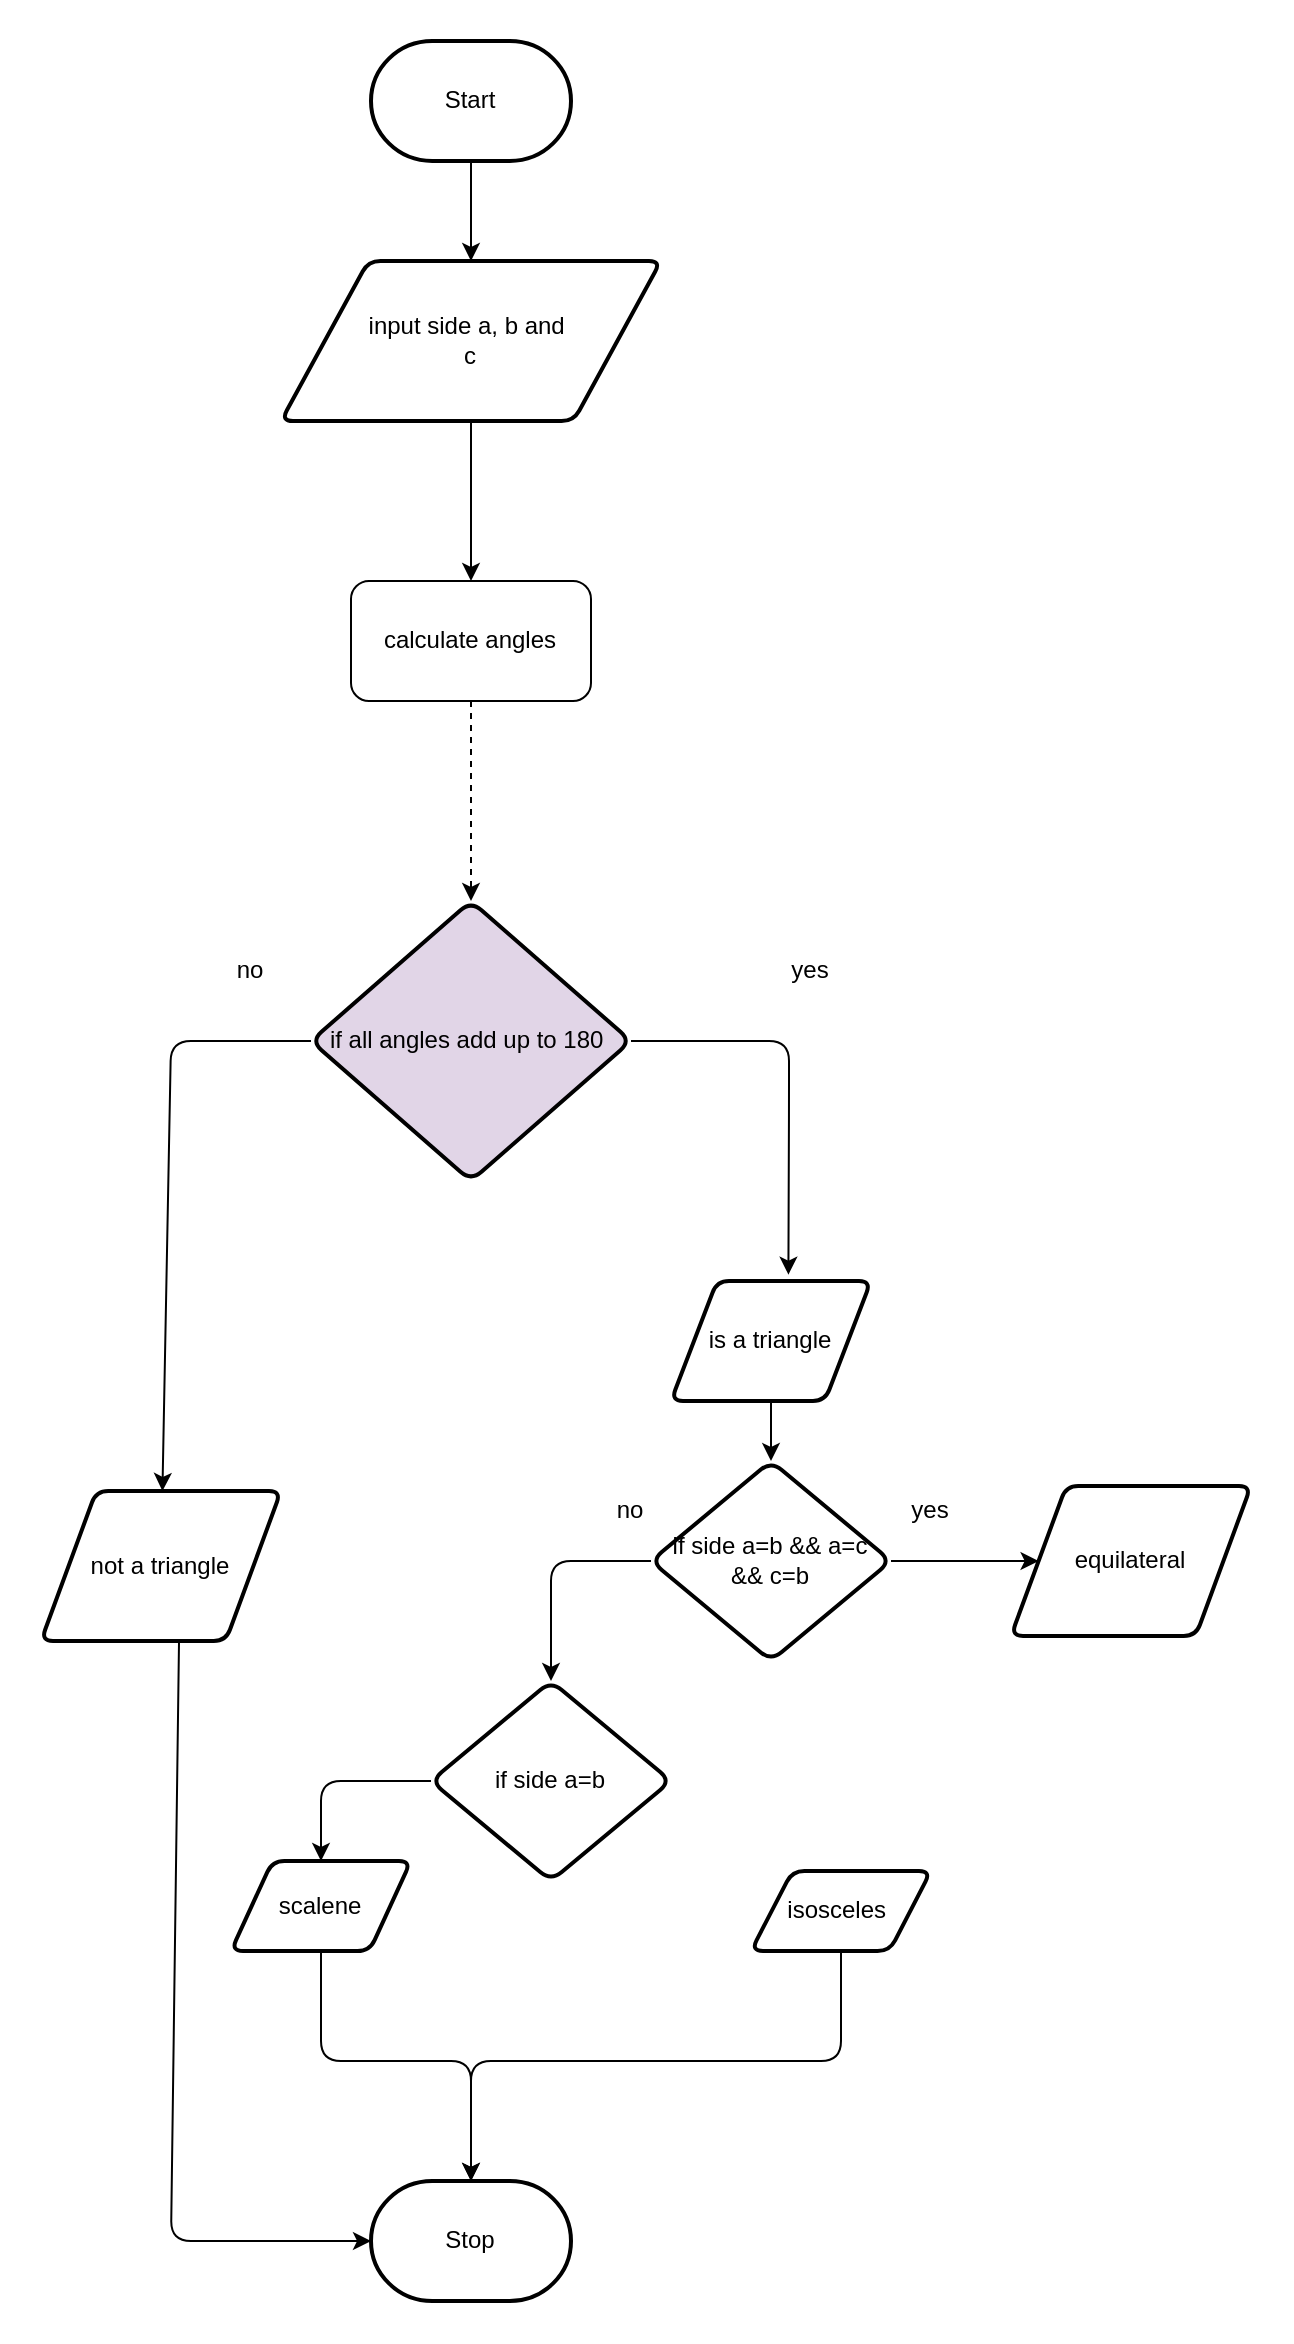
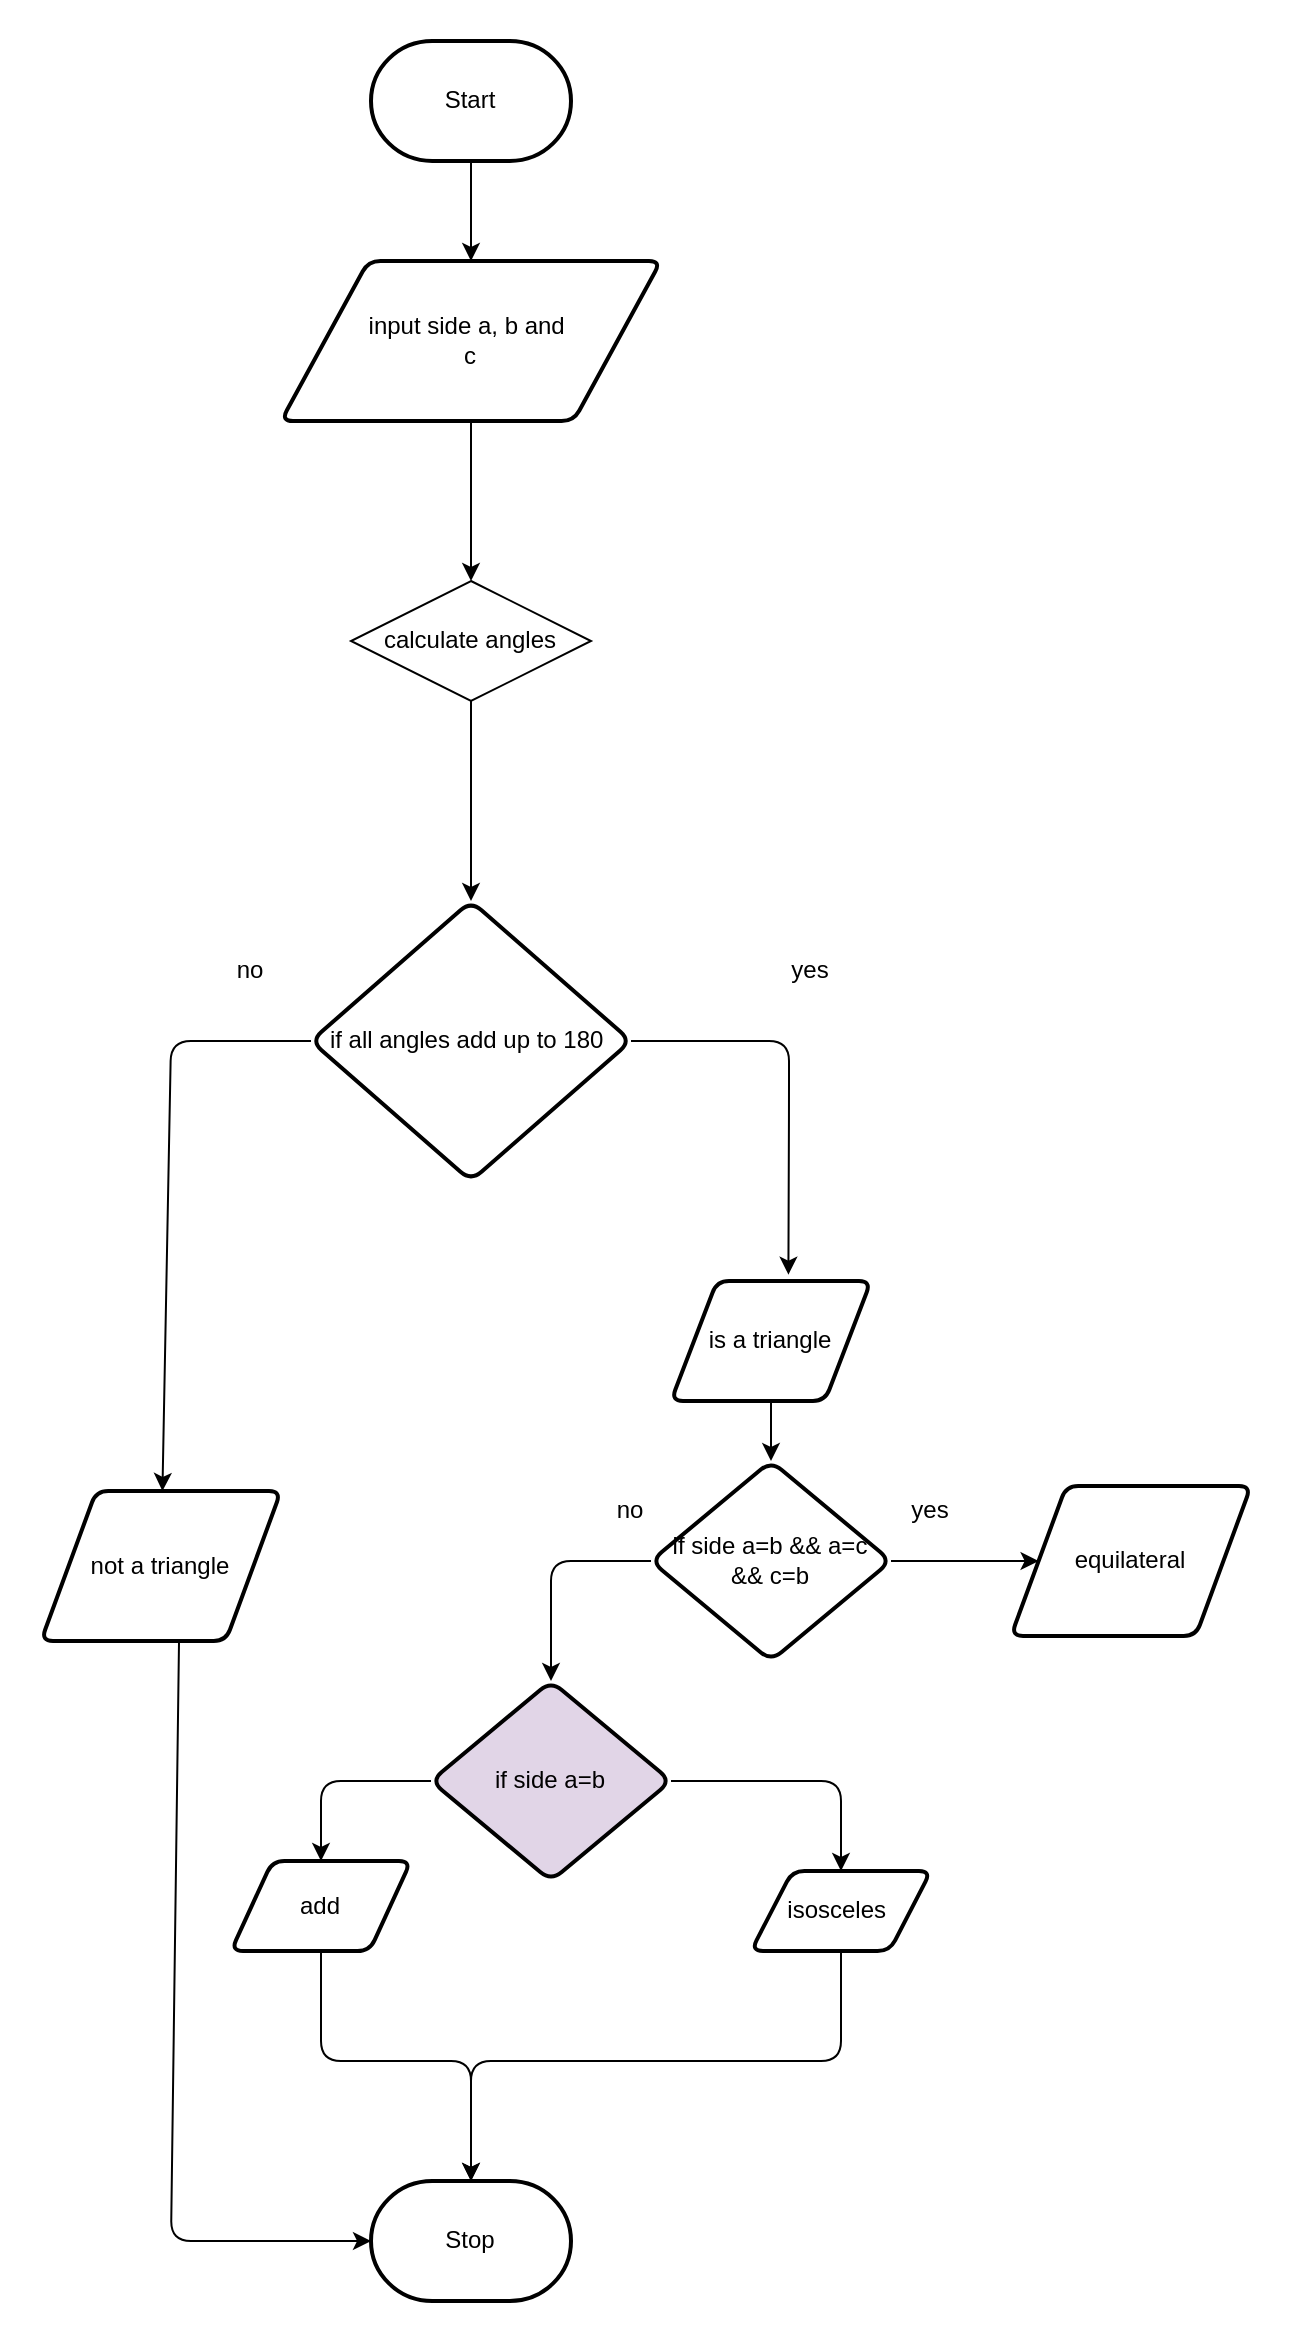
- <mxCell id="17" value="calculate angles" style="rounded=1;whiteSpace=wrap;html=1;" vertex="1" parent="1"><mxGeometry x="175" y="290" width="120" height="60" as="geometry" /></mxCell>
+ <mxCell id="17" value="calculate angles" style="rhombus;whiteSpace=wrap;html=1;" vertex="1" parent="1"><mxGeometry x="175" y="290" width="120" height="60" as="geometry" /></mxCell>
- <mxCell id="16" value="" style="edgeStyle=none;html=1;dashed=1;" edge="1" parent="1" source="17" target="7"><mxGeometry relative="1" as="geometry" /></mxCell>
+ <mxCell id="16" value="" style="edgeStyle=none;html=1;" edge="1" parent="1" source="17" target="7"><mxGeometry relative="1" as="geometry" /></mxCell>
- <mxCell id="7" value="if all angles add up to 180&amp;nbsp;" style="rhombus;whiteSpace=wrap;html=1;rounded=1;arcSize=14;strokeWidth=2;fillColor=#e1d5e7;" vertex="1" parent="1"><mxGeometry x="155" y="450" width="160" height="140" as="geometry" /></mxCell>
+ <mxCell id="7" value="if all angles add up to 180&amp;nbsp;" style="rhombus;whiteSpace=wrap;html=1;rounded=1;arcSize=14;strokeWidth=2;" vertex="1" parent="1"><mxGeometry x="155" y="450" width="160" height="140" as="geometry" /></mxCell>
- <mxCell id="26" value="if side a=b" style="rhombus;whiteSpace=wrap;html=1;rounded=1;arcSize=14;strokeWidth=2;" vertex="1" parent="1"><mxGeometry x="215" y="840" width="120" height="100" as="geometry" /></mxCell>
+ <mxCell id="26" value="if side a=b" style="rhombus;whiteSpace=wrap;html=1;rounded=1;arcSize=14;strokeWidth=2;fillColor=#e1d5e7;" vertex="1" parent="1"><mxGeometry x="215" y="840" width="120" height="100" as="geometry" /></mxCell>
+ <mxCell id="25" value="" style="edgeStyle=none;html=1;" edge="1" parent="1" source="26" target="30"><mxGeometry relative="1" as="geometry"><Array as="points"><mxPoint x="420" y="890" /></Array></mxGeometry></mxCell>
- <mxCell id="28" value="scalene" style="shape=parallelogram;html=1;strokeWidth=2;perimeter=parallelogramPerimeter;whiteSpace=wrap;rounded=1;arcSize=12;size=0.23;" vertex="1" parent="1"><mxGeometry x="115" y="930" width="90" height="45" as="geometry" /></mxCell>
+ <mxCell id="28" value="add" style="shape=parallelogram;html=1;strokeWidth=2;perimeter=parallelogramPerimeter;whiteSpace=wrap;rounded=1;arcSize=12;size=0.23;" vertex="1" parent="1"><mxGeometry x="115" y="930" width="90" height="45" as="geometry" /></mxCell>
